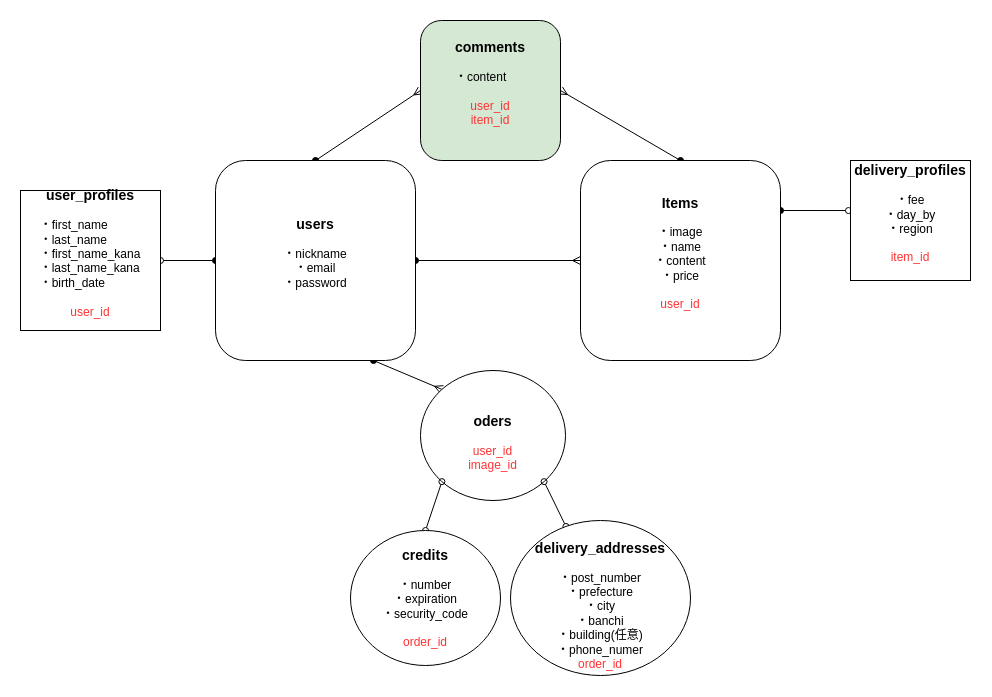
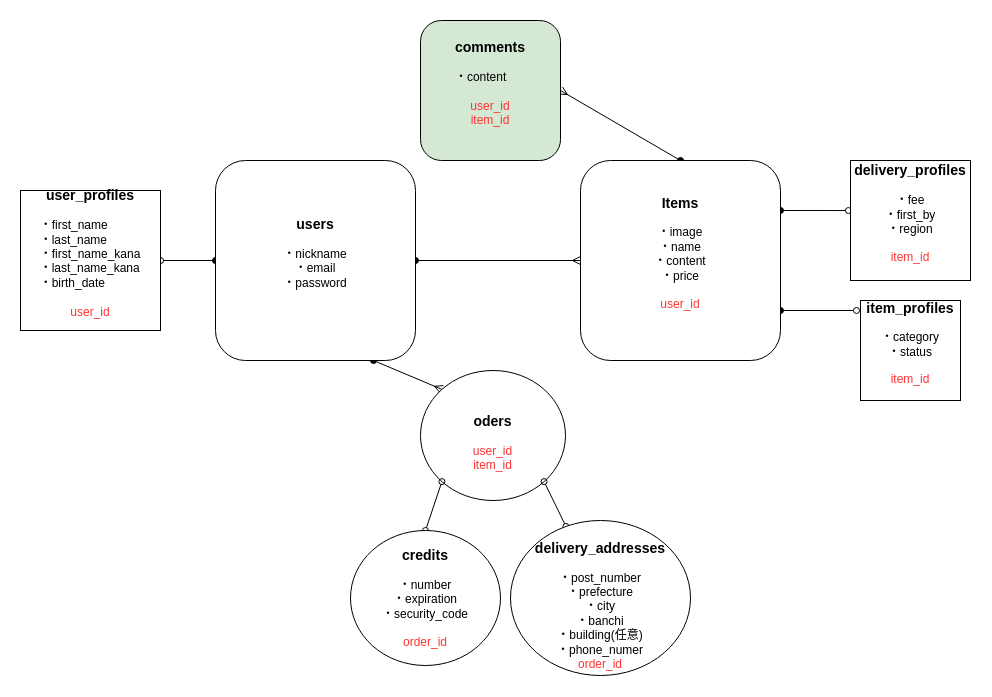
- <mxCell id="2" style="edgeStyle=none;rounded=0;orthogonalLoop=1;jettySize=auto;html=1;exitX=0;exitY=0.5;exitDx=0;exitDy=0;startArrow=ERmany;startFill=0;endArrow=oval;endFill=1;strokeColor=#000000;fontColor=#FF3333;entryX=0.5;entryY=0;entryDx=0;entryDy=0;" edge="1" parent="1" source="4" target="8"><mxGeometry relative="1" as="geometry"><mxPoint x="370" y="220" as="targetPoint" /></mxGeometry></mxCell>
- <mxCell id="14" value="&lt;h3&gt;delivery_profiles&lt;/h3&gt;&lt;div style=&quot;font-size: 11px&quot;&gt;&lt;span style=&quot;font-size: 12px&quot;&gt;・fee&lt;/span&gt;&lt;br&gt;&lt;/div&gt;&lt;div&gt;・day_by&lt;/div&gt;&lt;div&gt;・region&lt;/div&gt;&lt;div style=&quot;font-size: 11px&quot;&gt;&lt;br&gt;&lt;/div&gt;&lt;div style=&quot;font-size: 11px&quot;&gt;&lt;span style=&quot;font-size: 12px&quot;&gt;&lt;font color=&quot;#ff3333&quot;&gt;item_id&lt;/font&gt;&lt;/span&gt;&lt;/div&gt;&lt;div style=&quot;font-size: 11px&quot;&gt;&lt;span style=&quot;font-size: 12px&quot;&gt;&lt;font color=&quot;#ff3333&quot;&gt;&lt;br&gt;&lt;/font&gt;&lt;/span&gt;&lt;/div&gt;&lt;div style=&quot;font-size: 11px&quot;&gt;&lt;span style=&quot;font-size: 12px&quot;&gt;&lt;br&gt;&lt;/span&gt;&lt;/div&gt;" style="whiteSpace=wrap;html=1;aspect=fixed;align=center;" vertex="1" parent="1"><mxGeometry x="850" width="120" height="120" as="geometry" y="160" /></mxCell>
+ <mxCell id="14" value="&lt;h3&gt;delivery_profiles&lt;/h3&gt;&lt;div style=&quot;font-size: 11px&quot;&gt;&lt;span style=&quot;font-size: 12px&quot;&gt;・fee&lt;/span&gt;&lt;br&gt;&lt;/div&gt;&lt;div&gt;・first_by&lt;/div&gt;&lt;div&gt;・region&lt;/div&gt;&lt;div style=&quot;font-size: 11px&quot;&gt;&lt;br&gt;&lt;/div&gt;&lt;div style=&quot;font-size: 11px&quot;&gt;&lt;span style=&quot;font-size: 12px&quot;&gt;&lt;font color=&quot;#ff3333&quot;&gt;item_id&lt;/font&gt;&lt;/span&gt;&lt;/div&gt;&lt;div style=&quot;font-size: 11px&quot;&gt;&lt;span style=&quot;font-size: 12px&quot;&gt;&lt;font color=&quot;#ff3333&quot;&gt;&lt;br&gt;&lt;/font&gt;&lt;/span&gt;&lt;/div&gt;&lt;div style=&quot;font-size: 11px&quot;&gt;&lt;span style=&quot;font-size: 12px&quot;&gt;&lt;br&gt;&lt;/span&gt;&lt;/div&gt;" style="whiteSpace=wrap;html=1;aspect=fixed;align=center;" vertex="1" parent="1"><mxGeometry x="850" width="120" height="120" as="geometry" y="160" /></mxCell>
+ <mxCell id="11" style="edgeStyle=none;rounded=0;orthogonalLoop=1;jettySize=auto;html=1;exitX=1;exitY=0.75;exitDx=0;exitDy=0;entryX=-0.04;entryY=0.1;entryDx=0;entryDy=0;entryPerimeter=0;startArrow=oval;startFill=1;endArrow=oval;endFill=0;strokeColor=#000000;fontColor=#FF3333;" edge="1" parent="1" source="12" target="13"><mxGeometry relative="1" as="geometry" /></mxCell>
+ <mxCell id="13" value="&lt;h3&gt;item_profiles&lt;/h3&gt;&lt;div style=&quot;font-size: 11px&quot;&gt;&lt;span style=&quot;font-size: 12px&quot;&gt;・category&lt;/span&gt;&lt;br&gt;&lt;/div&gt;&lt;div&gt;・status&lt;/div&gt;&lt;div style=&quot;font-size: 11px&quot;&gt;&lt;br&gt;&lt;/div&gt;&lt;div style=&quot;font-size: 11px&quot;&gt;&lt;span style=&quot;font-size: 12px&quot;&gt;&lt;font color=&quot;#ff3333&quot;&gt;item_id&lt;/font&gt;&lt;/span&gt;&lt;/div&gt;&lt;div style=&quot;font-size: 11px&quot;&gt;&lt;span style=&quot;font-size: 12px&quot;&gt;&lt;font color=&quot;#ff3333&quot;&gt;&lt;br&gt;&lt;/font&gt;&lt;/span&gt;&lt;/div&gt;&lt;div style=&quot;font-size: 11px&quot;&gt;&lt;span style=&quot;font-size: 12px&quot;&gt;&lt;br&gt;&lt;/span&gt;&lt;/div&gt;" style="whiteSpace=wrap;html=1;aspect=fixed;align=center;" vertex="1" parent="1"><mxGeometry x="860" y="300" width="100" height="100" as="geometry" /></mxCell>
- <mxCell id="15" value="&lt;h3&gt;&lt;font color=&quot;#000000&quot;&gt;oders&lt;/font&gt;&lt;/h3&gt;&lt;div&gt;user_id&lt;/div&gt;&lt;div&gt;image_id&lt;/div&gt;" style="ellipse;whiteSpace=wrap;html=1;rounded=0;fontColor=#FF3333;" vertex="1" parent="1"><mxGeometry x="420" y="370" width="145" height="130" as="geometry" /></mxCell>
+ <mxCell id="15" value="&lt;h3&gt;&lt;font color=&quot;#000000&quot;&gt;oders&lt;/font&gt;&lt;/h3&gt;&lt;div&gt;user_id&lt;/div&gt;&lt;div&gt;item_id&lt;/div&gt;" style="ellipse;whiteSpace=wrap;html=1;rounded=0;fontColor=#FF3333;" vertex="1" parent="1"><mxGeometry x="420" y="370" width="145" height="130" as="geometry" /></mxCell>
